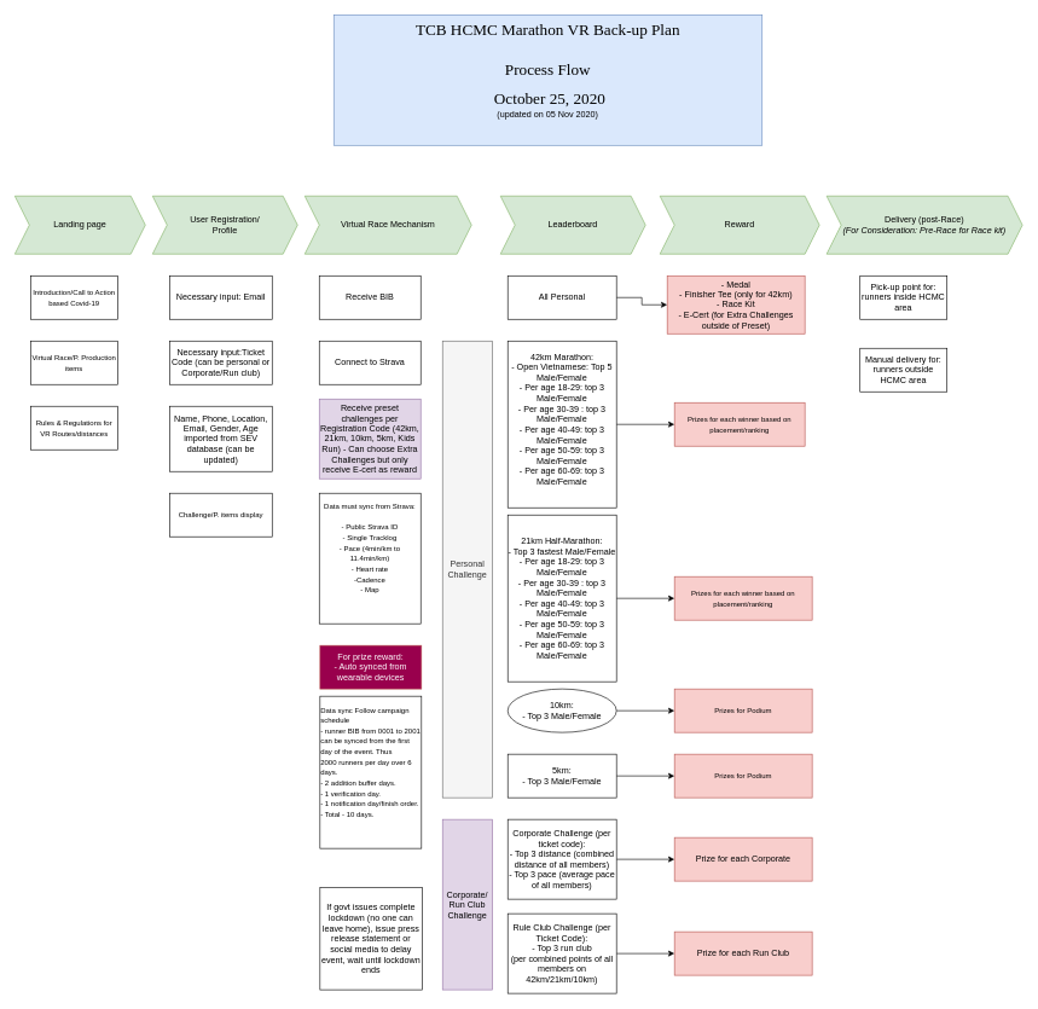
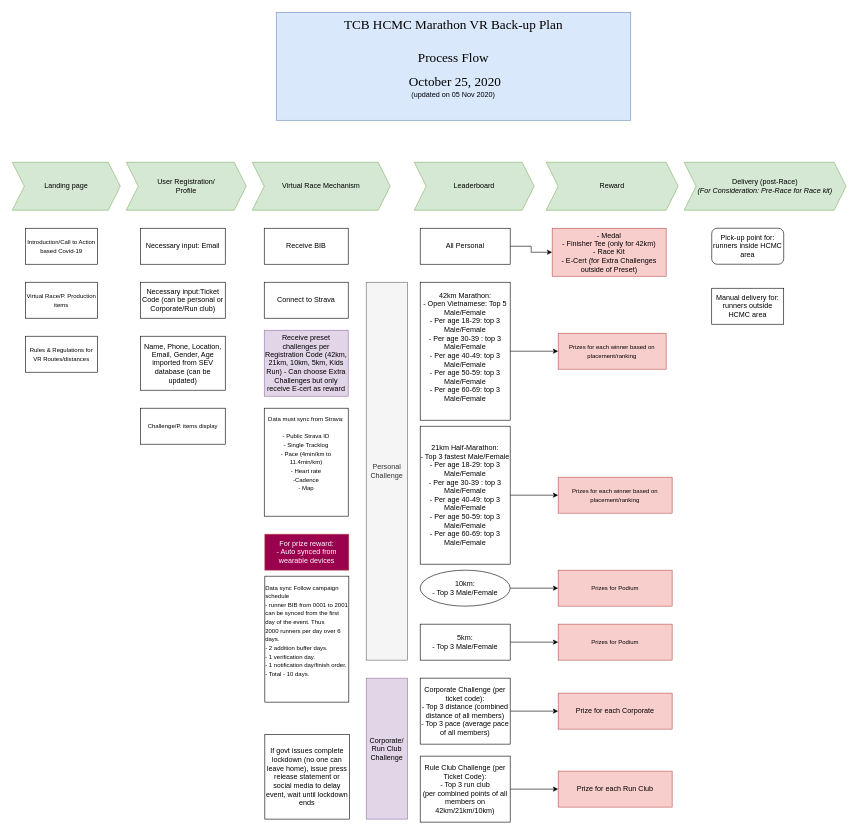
- <mxCell id="43" value="Pick-up point for: runners inside HCMC area" style="rounded=0;whiteSpace=wrap;html=1;" parent="1" vertex="1"><mxGeometry x="1186" y="380" width="120" height="60" as="geometry" /></mxCell>
+ <mxCell id="43" value="Pick-up point for: runners inside HCMC area" style="whiteSpace=wrap;html=1;rounded=1;" parent="1" vertex="1"><mxGeometry x="1186" y="380" width="120" height="60" as="geometry" /></mxCell>
